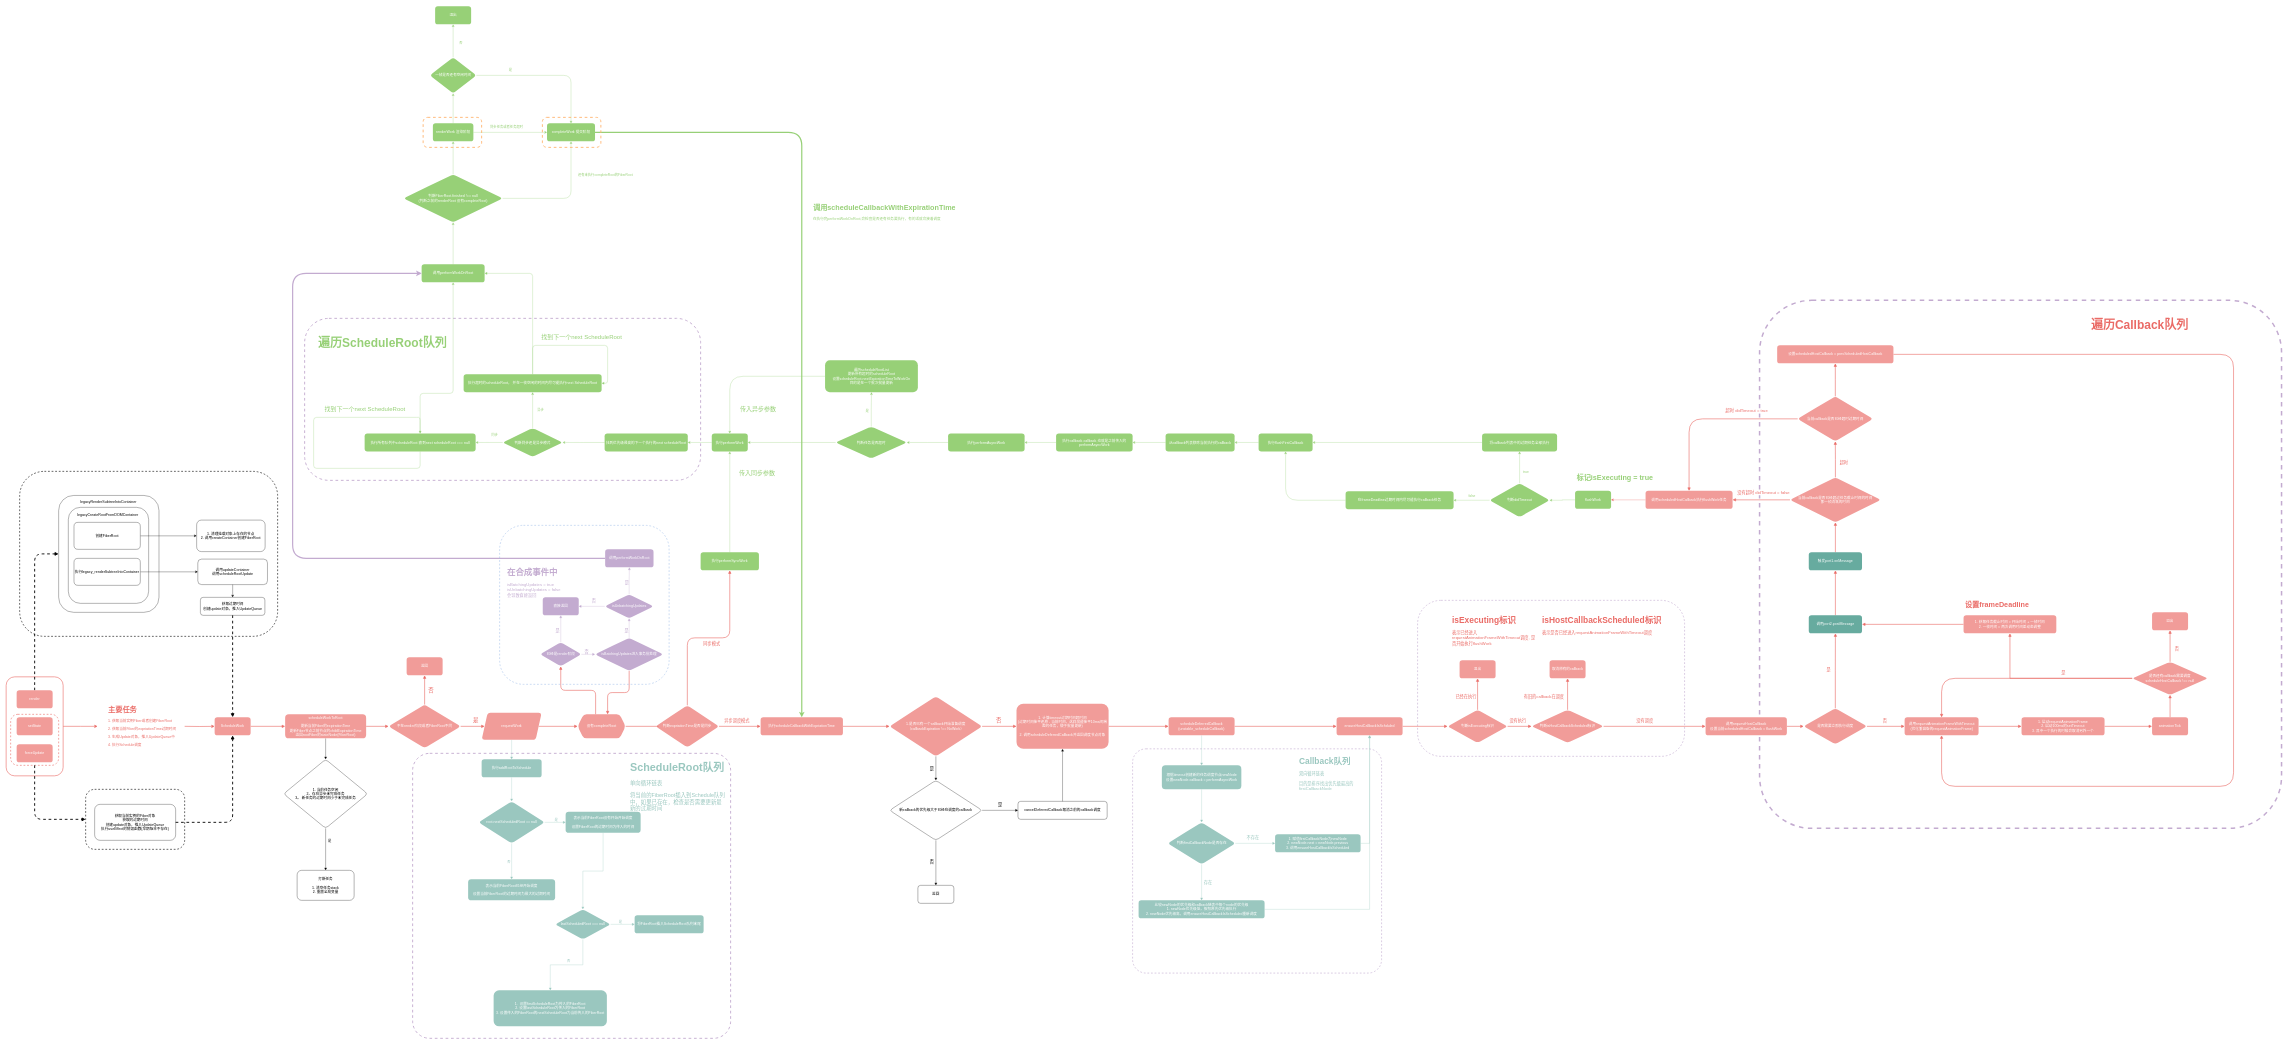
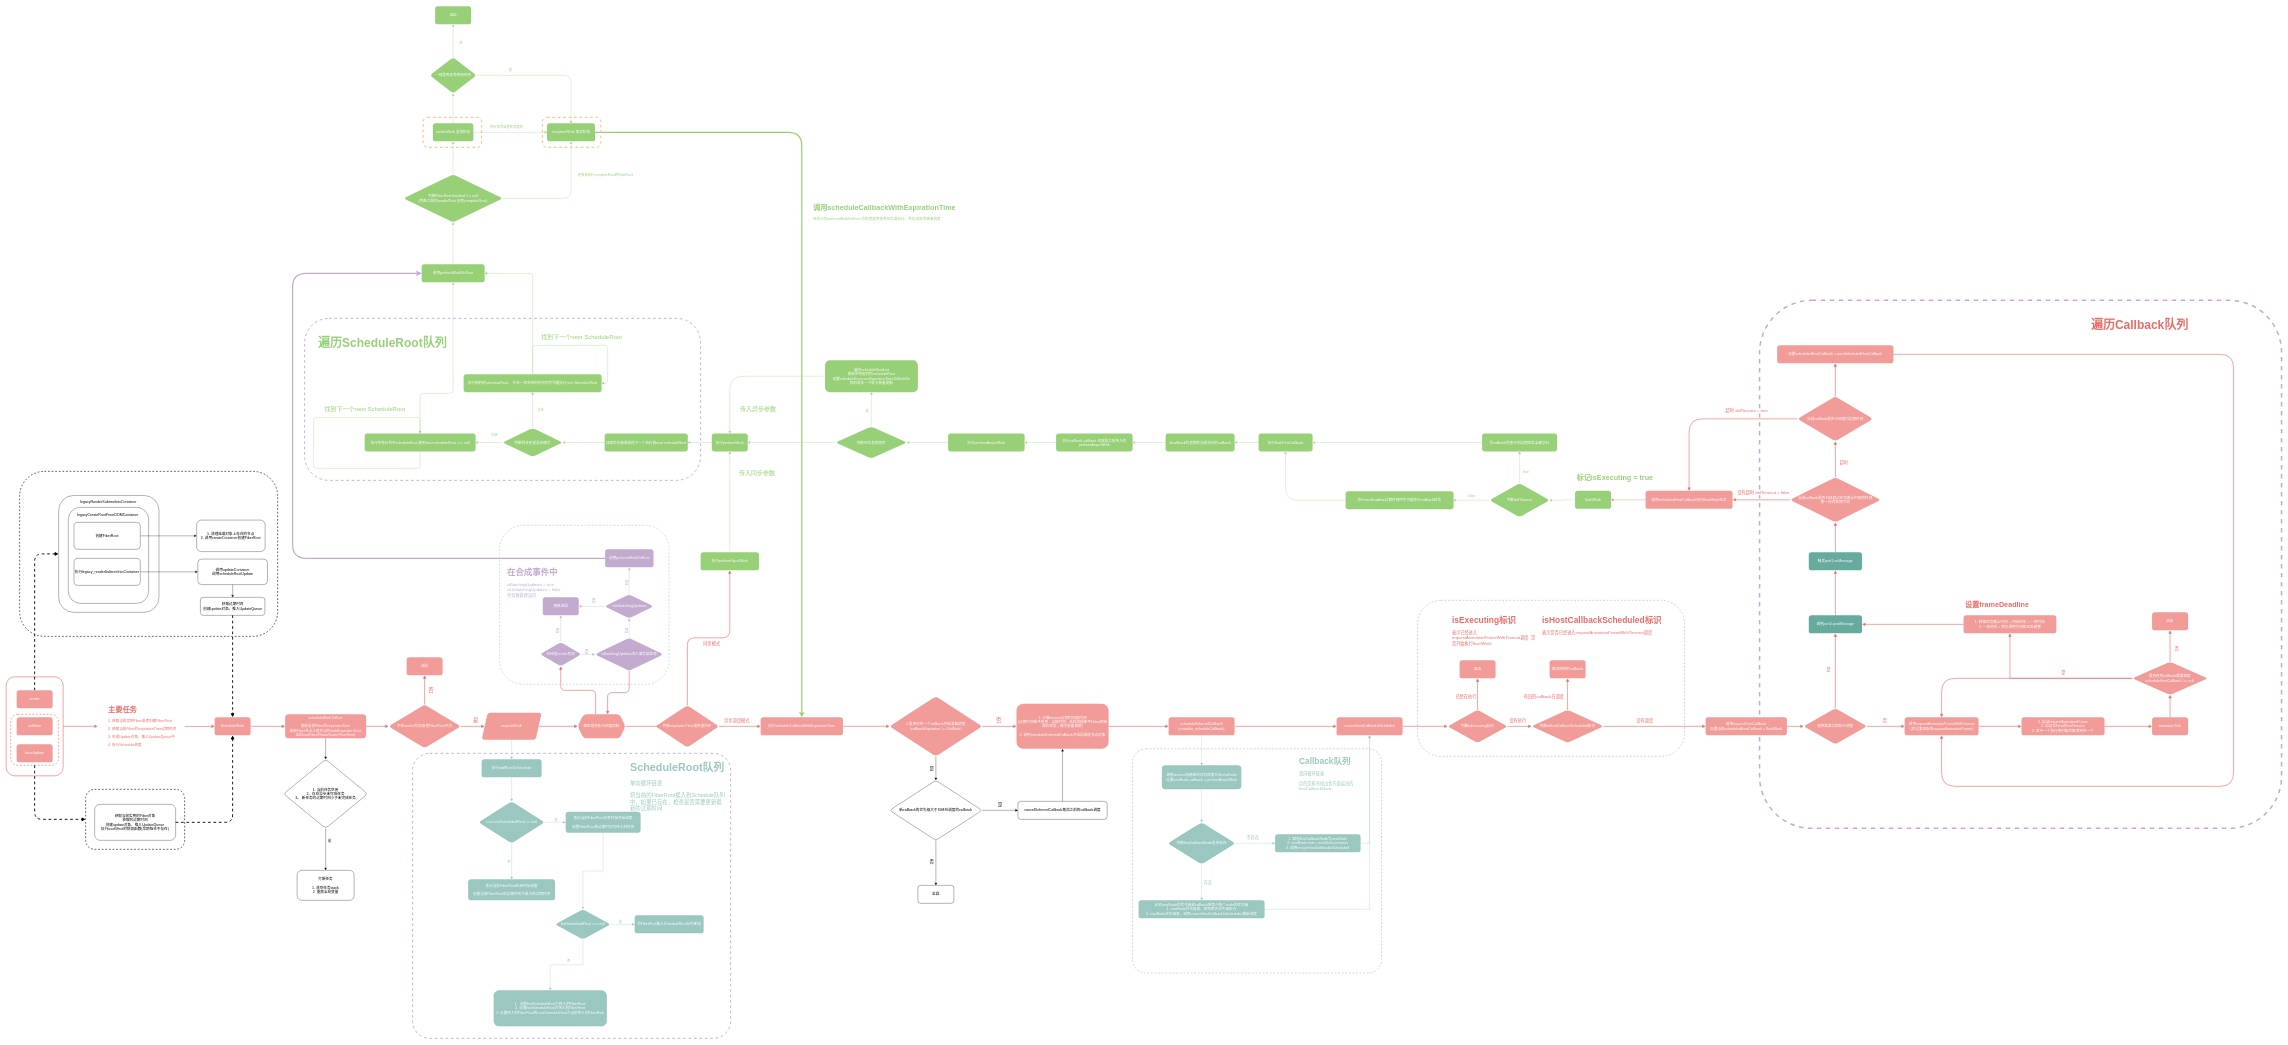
- <mxCell id="85" value="没有completeRoot" style="shape=hexagon;perimeter=hexagonPerimeter2;whiteSpace=wrap;html=1;fixedSize=1;rounded=1;fontColor=#FFFFFF;strokeColor=none;fillColor=#F19C99;" parent="1" vertex="1"><mxGeometry x="1925" y="2380" width="160" height="80" as="geometry" /></mxCell>
+ <mxCell id="85" value="确定是否执行调度机制" style="shape=hexagon;perimeter=hexagonPerimeter2;whiteSpace=wrap;html=1;fixedSize=1;rounded=1;fontColor=#FFFFFF;strokeColor=none;fillColor=#F19C99;" parent="1" vertex="1"><mxGeometry x="1925" y="2380" width="160" height="80" as="geometry" /></mxCell>
